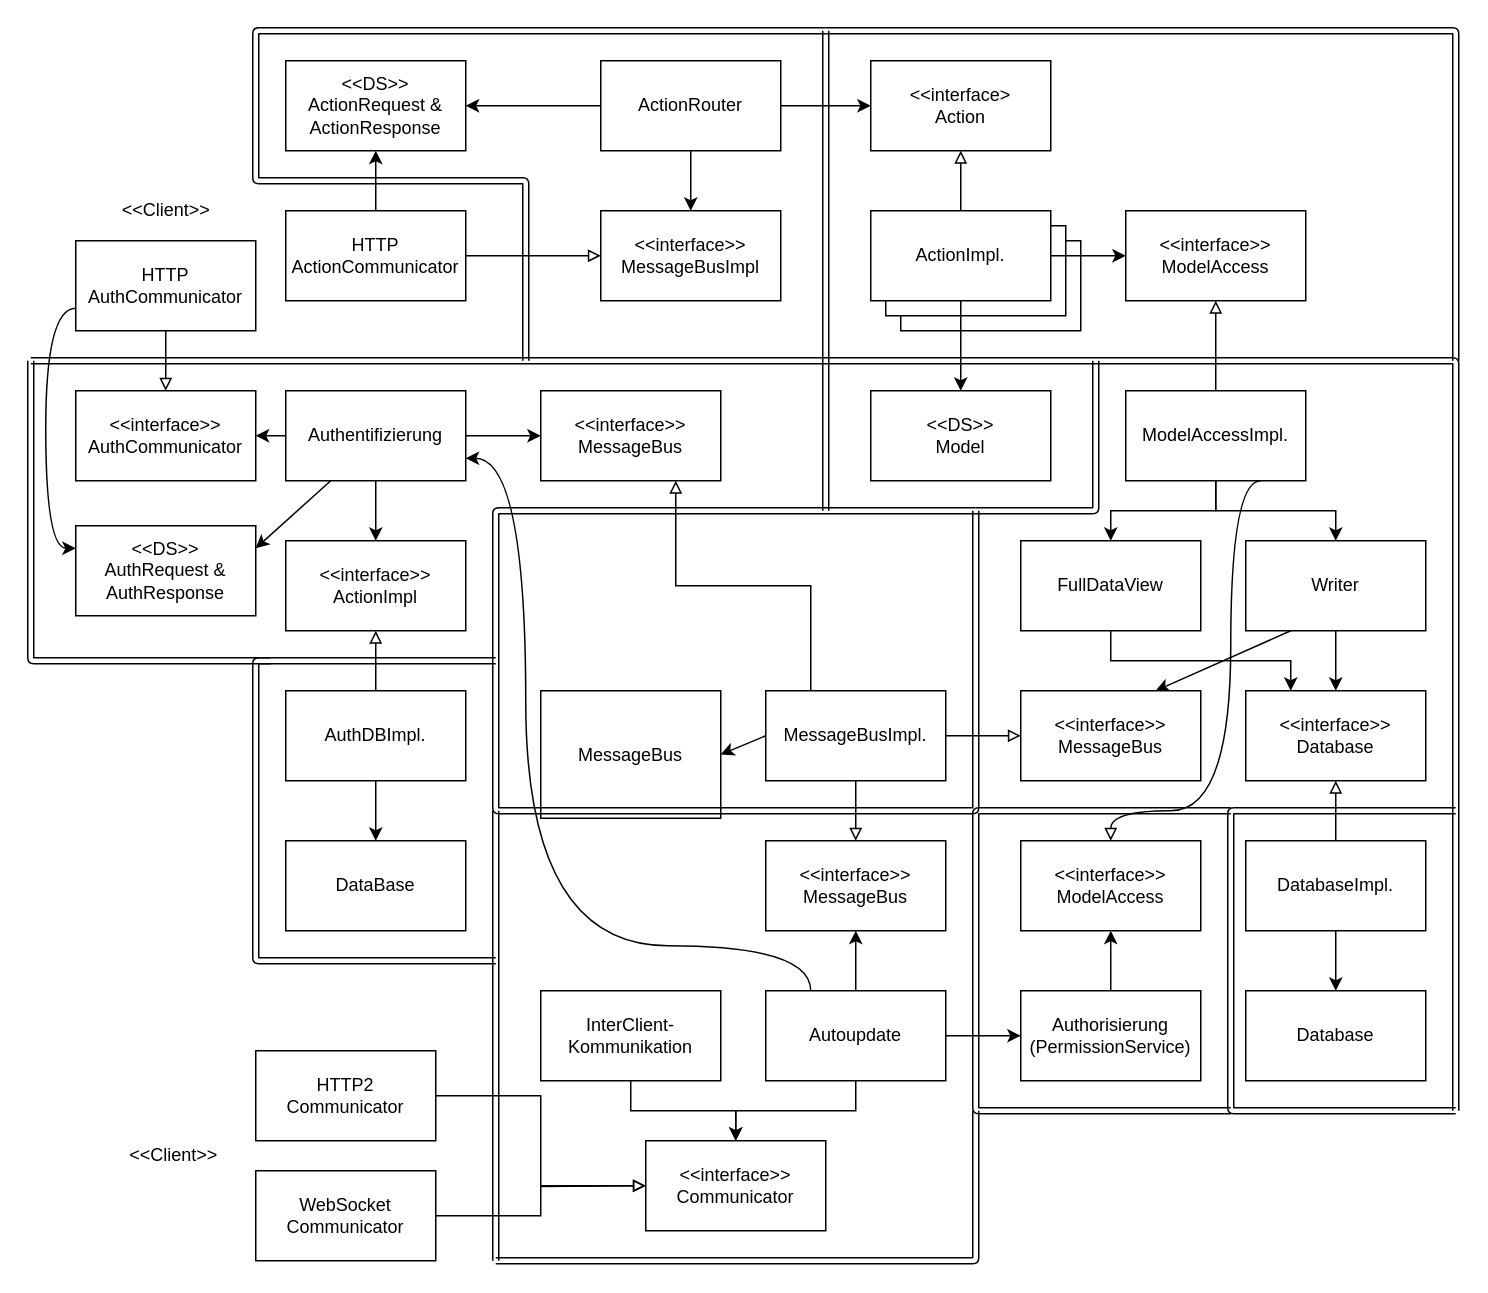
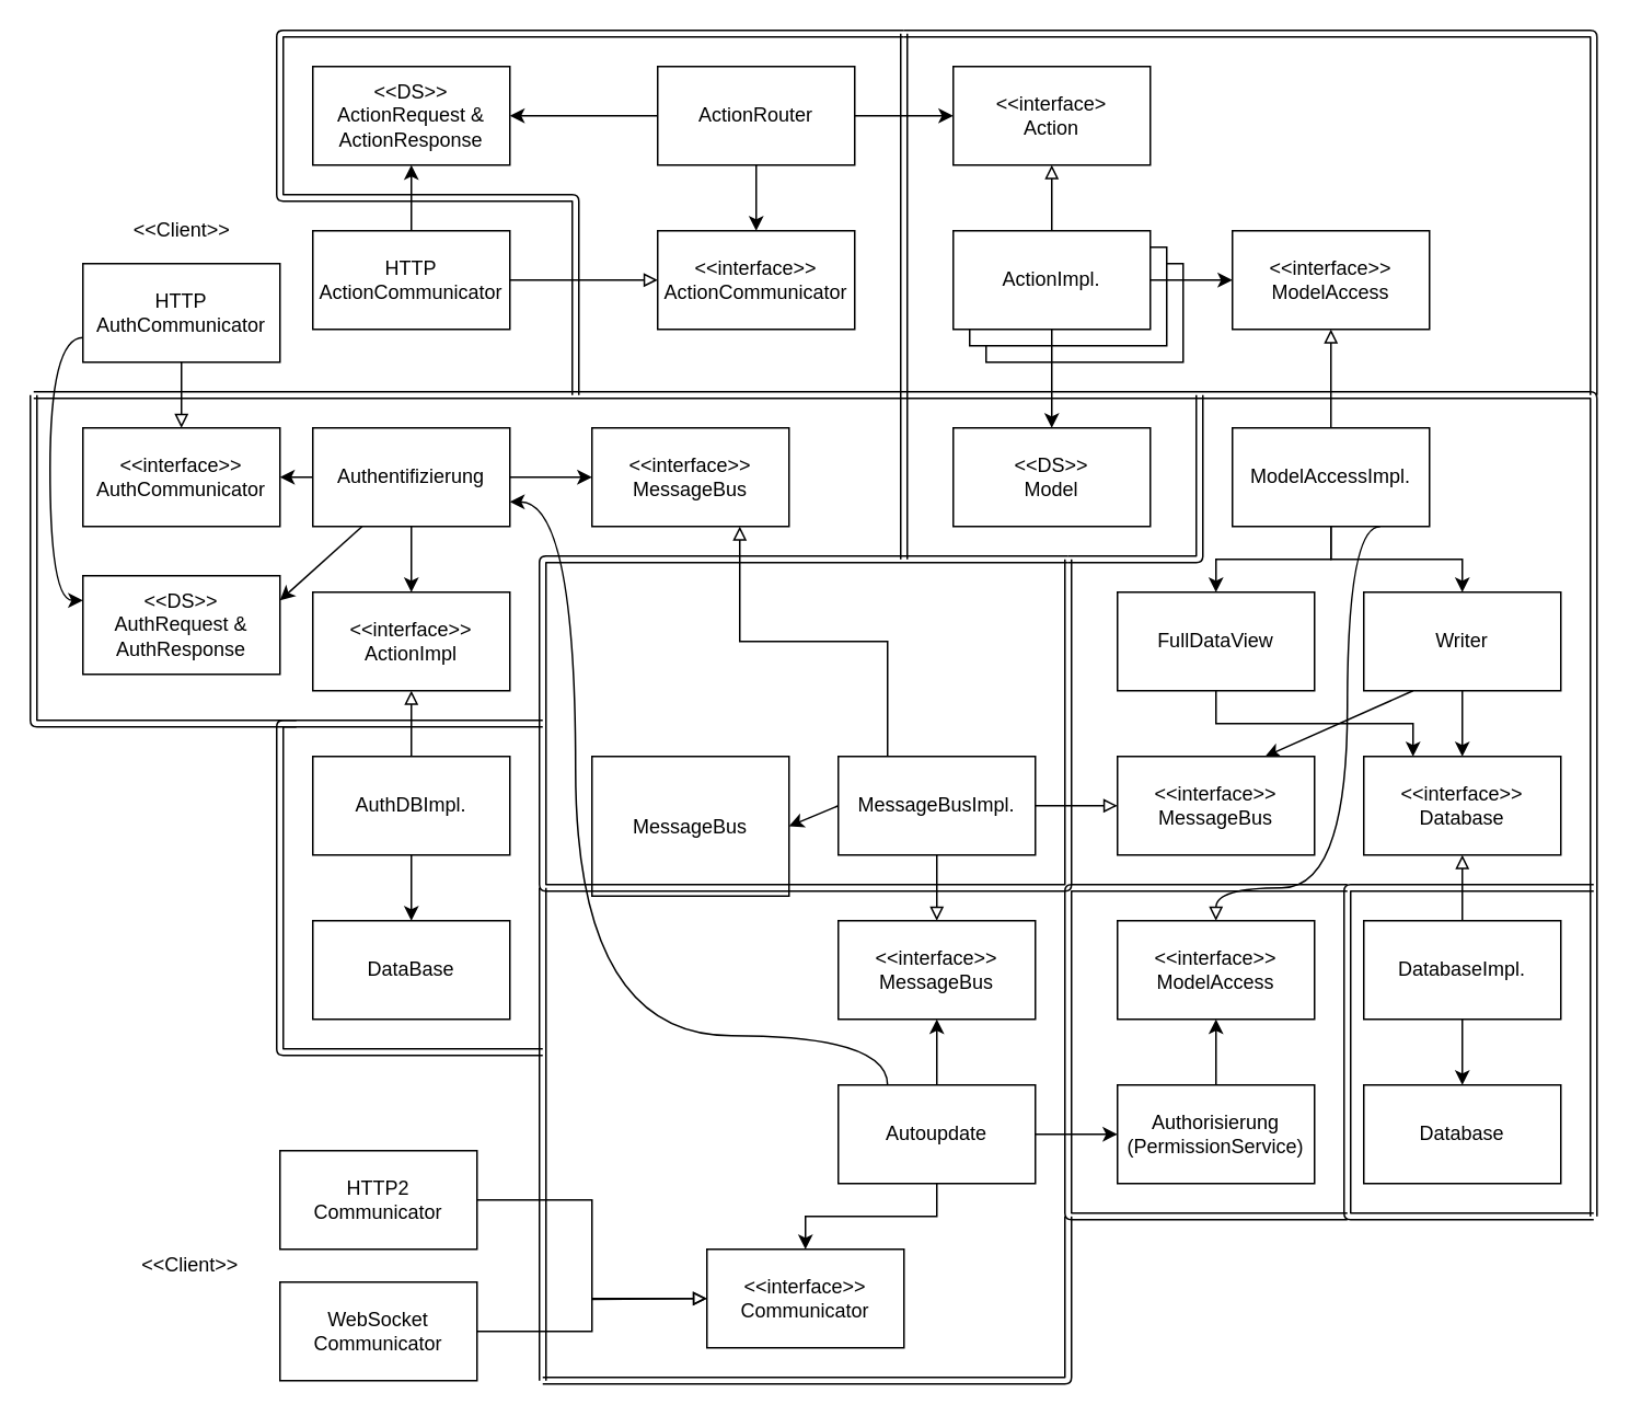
- <mxCell id="14" value="&amp;lt;&amp;lt;interface&amp;gt;&amp;gt;&lt;br&gt;MessageBusImpl" style="rounded=0;whiteSpace=wrap;html=1;" vertex="1" parent="1"><mxGeometry x="400" y="140" width="120" height="60" as="geometry" /></mxCell>
+ <mxCell id="14" value="&amp;lt;&amp;lt;interface&amp;gt;&amp;gt;&lt;br&gt;ActionCommunicator" style="rounded=0;whiteSpace=wrap;html=1;" vertex="1" parent="1"><mxGeometry x="400" y="140" width="120" height="60" as="geometry" /></mxCell>
- <mxCell id="46" value="InterClient-Kommunikation" style="rounded=0;whiteSpace=wrap;html=1;" vertex="1" parent="1"><mxGeometry x="360" y="660" width="120" height="60" as="geometry" /></mxCell>
- <mxCell id="45" style="edgeStyle=orthogonalEdgeStyle;rounded=0;orthogonalLoop=1;jettySize=auto;html=1;exitX=0.5;exitY=1;exitDx=0;exitDy=0;entryX=0.5;entryY=0;entryDx=0;entryDy=0;endArrow=classic;endFill=1;" edge="1" parent="1" source="46" target="47"><mxGeometry relative="1" as="geometry" /></mxCell>
